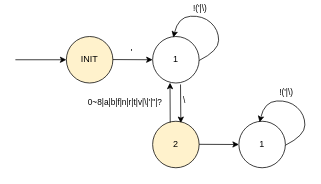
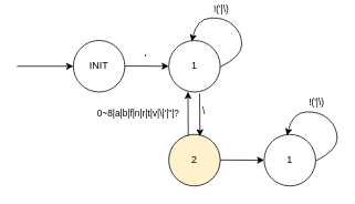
- <mxCell id="2" value="INIT" style="ellipse;whiteSpace=wrap;html=1;aspect=fixed;fillColor=#fff2cc;" vertex="1" parent="1"><mxGeometry x="88" y="48" width="62" height="62" as="geometry" /></mxCell>
+ <mxCell id="2" value="INIT" style="ellipse;whiteSpace=wrap;html=1;aspect=fixed;" vertex="1" parent="1"><mxGeometry x="88" y="48" width="62" height="62" as="geometry" /></mxCell>
